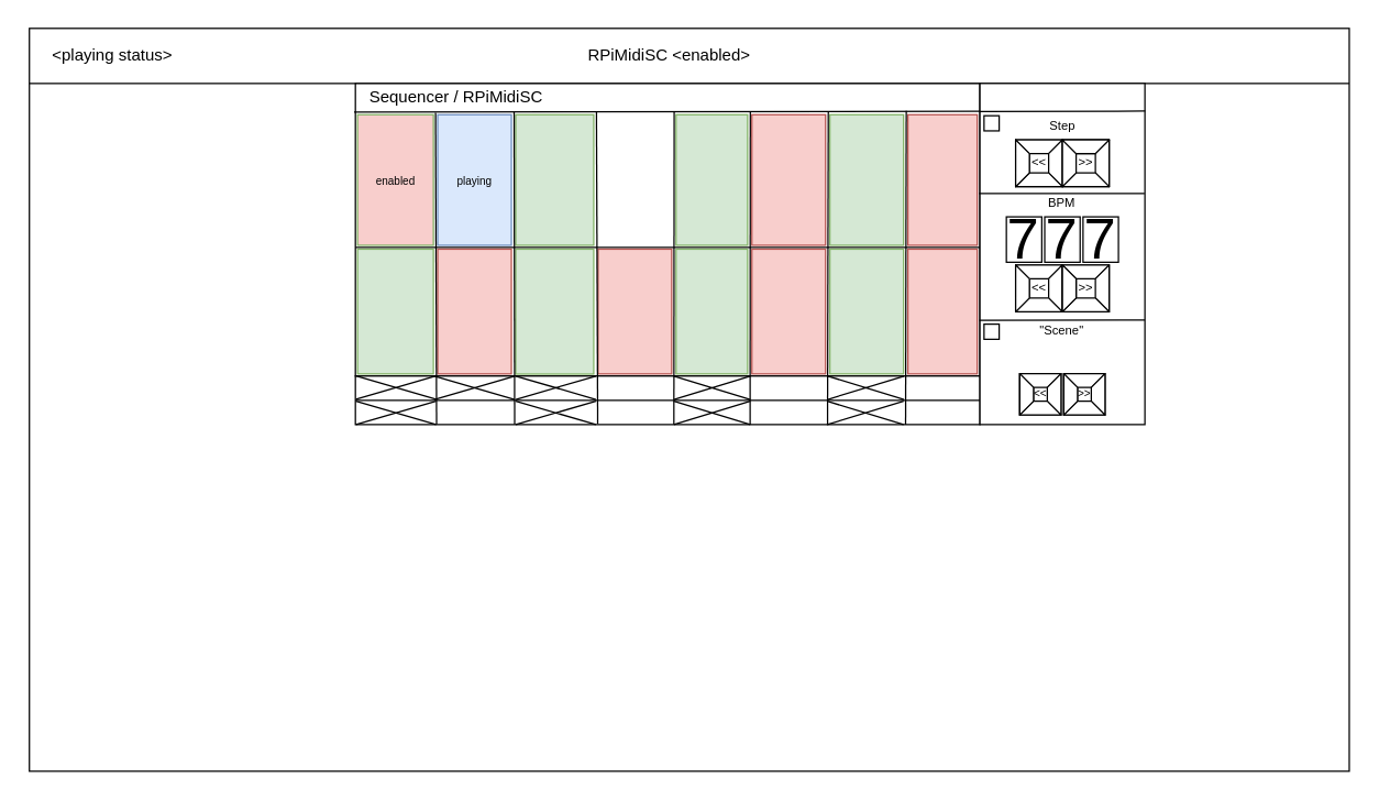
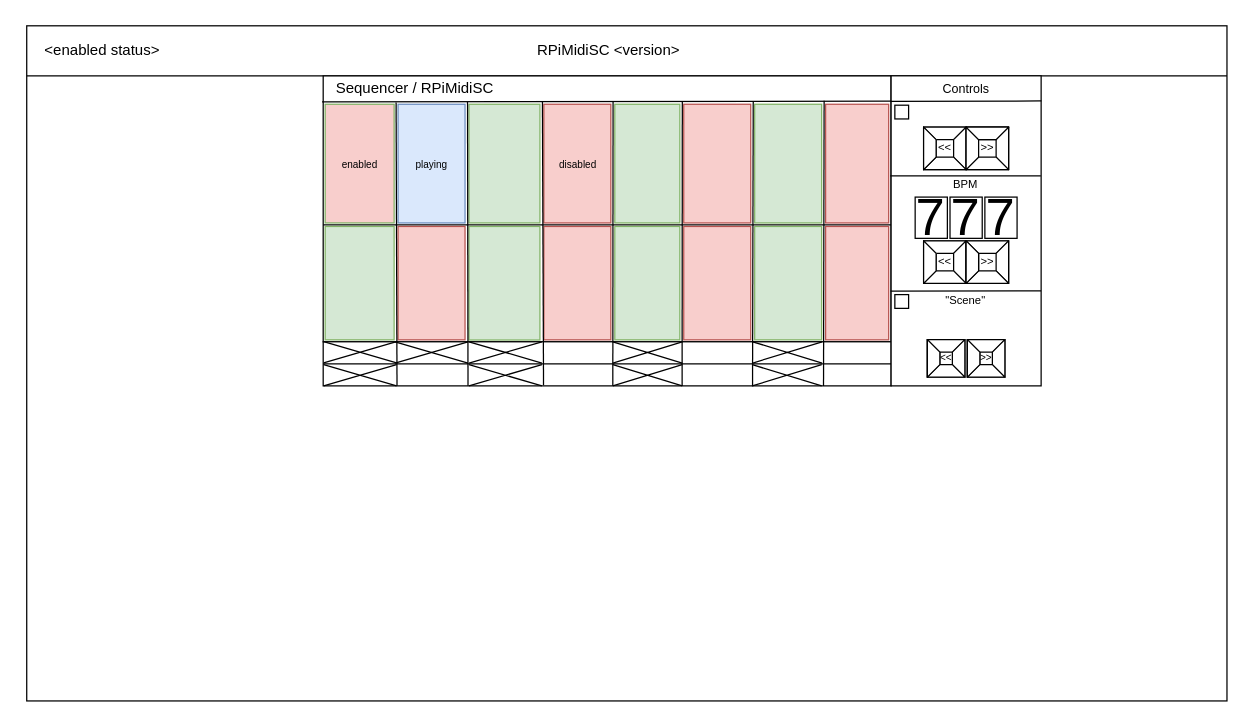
- <mxCell id="5" value="&amp;lt;playing status&amp;gt;" style="text;html=1;align=center;verticalAlign=middle;resizable=0;points=[];autosize=1;" parent="1" vertex="1"><mxGeometry x="31" y="30" width="100" height="20" as="geometry" /></mxCell>
+ <mxCell id="5" value="&amp;lt;enabled status&amp;gt;" style="text;html=1;align=center;verticalAlign=middle;resizable=0;points=[];autosize=1;" parent="1" vertex="1"><mxGeometry x="31" y="30" width="100" height="20" as="geometry" /></mxCell>
- <mxCell id="4" value="RPiMidiSC&amp;nbsp;&amp;lt;enabled&amp;gt;" style="text;html=1;align=center;verticalAlign=middle;resizable=0;points=[];autosize=1;" parent="1" vertex="1"><mxGeometry x="421" y="30" width="130" height="20" as="geometry" /></mxCell>
+ <mxCell id="4" value="RPiMidiSC&amp;nbsp;&amp;lt;version&amp;gt;" style="text;html=1;align=center;verticalAlign=middle;resizable=0;points=[];autosize=1;" parent="1" vertex="1"><mxGeometry x="421" y="30" width="130" height="20" as="geometry" /></mxCell>
+ <mxCell id="48" value="Controls" style="text;html=1;align=center;verticalAlign=middle;resizable=0;points=[];autosize=1;strokeColor=none;fontSize=10;" vertex="1" parent="1"><mxGeometry x="747.24" y="60" width="50" height="20" as="geometry" /></mxCell>
- <mxCell id="51" value="Step" style="text;html=1;align=center;verticalAlign=middle;resizable=0;points=[];autosize=1;strokeColor=none;fontSize=9;" vertex="1" parent="1"><mxGeometry x="757.24" y="81" width="30" height="20" as="geometry" /></mxCell>
+ <mxCell id="15" value="&lt;font style=&quot;font-size: 8px&quot;&gt;disabled&lt;/font&gt;" style="rounded=0;whiteSpace=wrap;html=1;shadow=0;fillColor=#f8cecc;strokeColor=#b85450;" parent="7" vertex="1"><mxGeometry x="176.502" y="22.67" width="53.581" height="94.917" as="geometry" /></mxCell>
